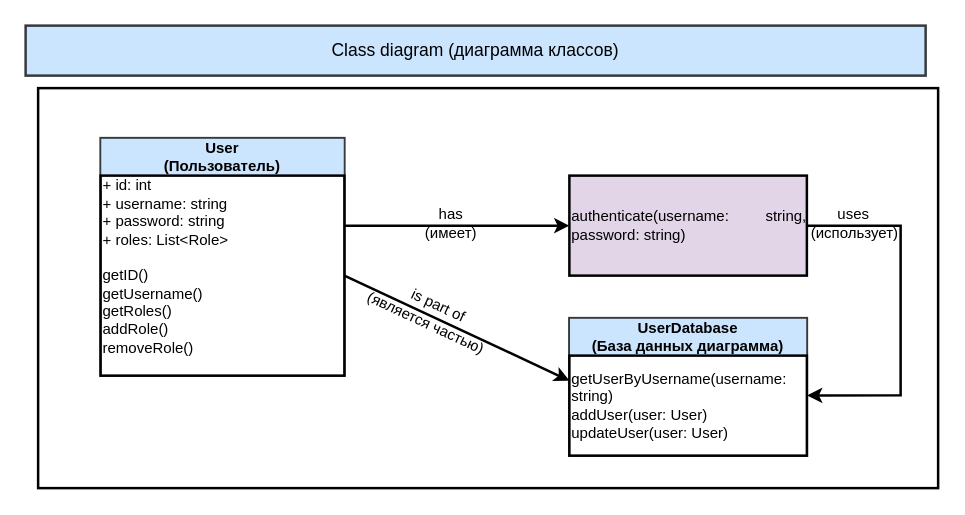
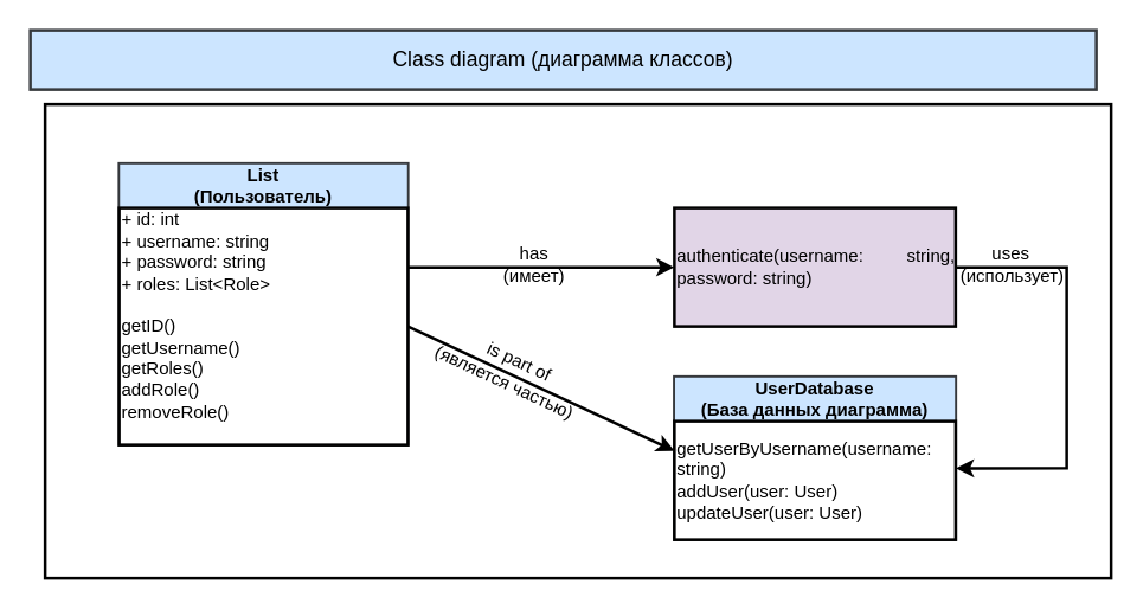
- <mxCell id="4" value="&lt;span style=&quot;font-weight: 700&quot;&gt;User&lt;/span&gt;&lt;br style=&quot;padding: 0px ; margin: 0px ; font-weight: 700&quot;&gt;&lt;span style=&quot;font-weight: 700&quot;&gt;(Пользователь)&lt;/span&gt;" style="rounded=0;whiteSpace=wrap;html=1;fillColor=#cce5ff;strokeColor=#36393d;" parent="3" vertex="1"><mxGeometry width="195" height="30" as="geometry" /></mxCell>
+ <mxCell id="4" value="&lt;span style=&quot;font-weight: 700&quot;&gt;List&lt;/span&gt;&lt;br style=&quot;padding: 0px ; margin: 0px ; font-weight: 700&quot;&gt;&lt;span style=&quot;font-weight: 700&quot;&gt;(Пользователь)&lt;/span&gt;" style="rounded=0;whiteSpace=wrap;html=1;fillColor=#cce5ff;strokeColor=#36393d;" parent="3" vertex="1"><mxGeometry width="195" height="30" as="geometry" /></mxCell>
